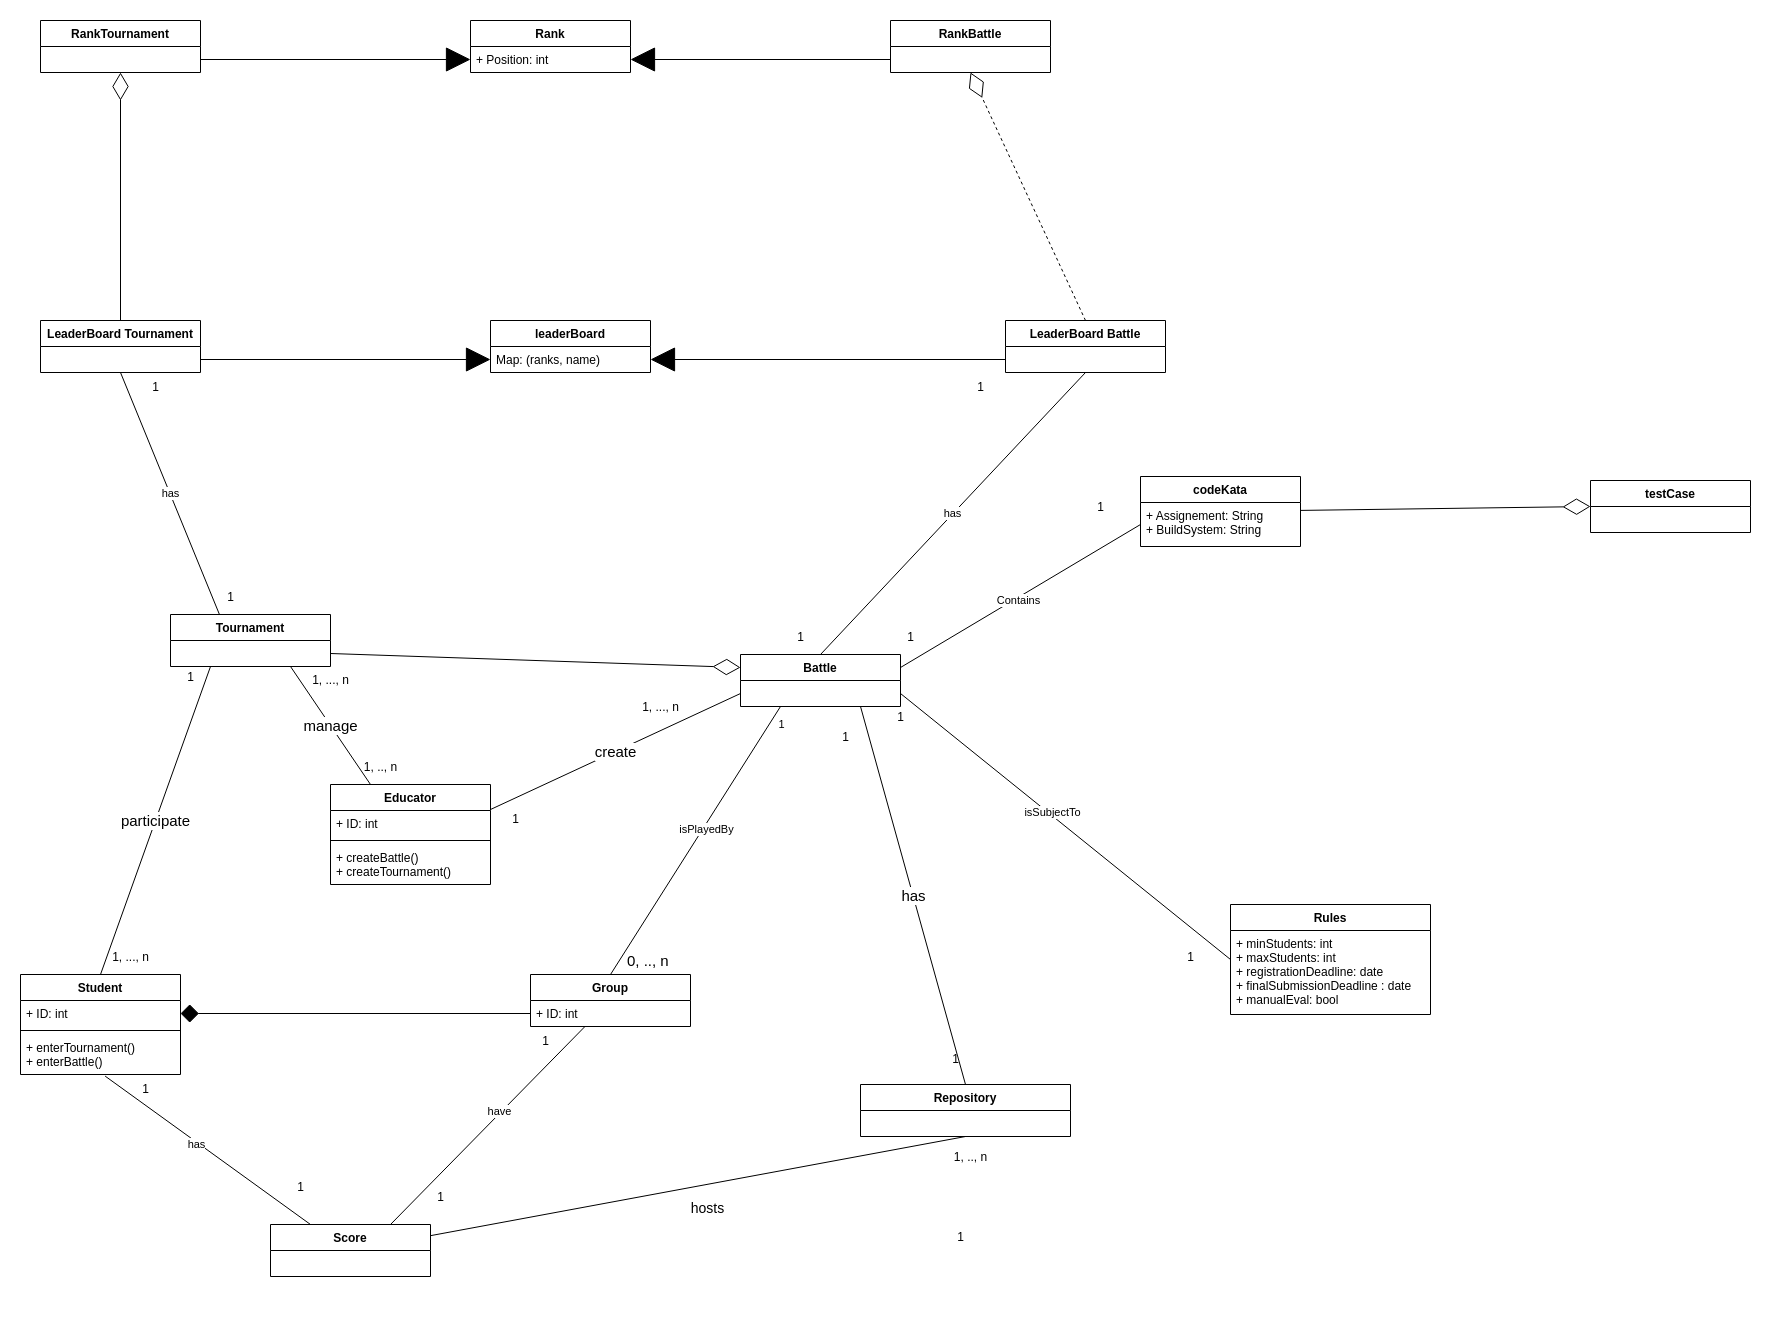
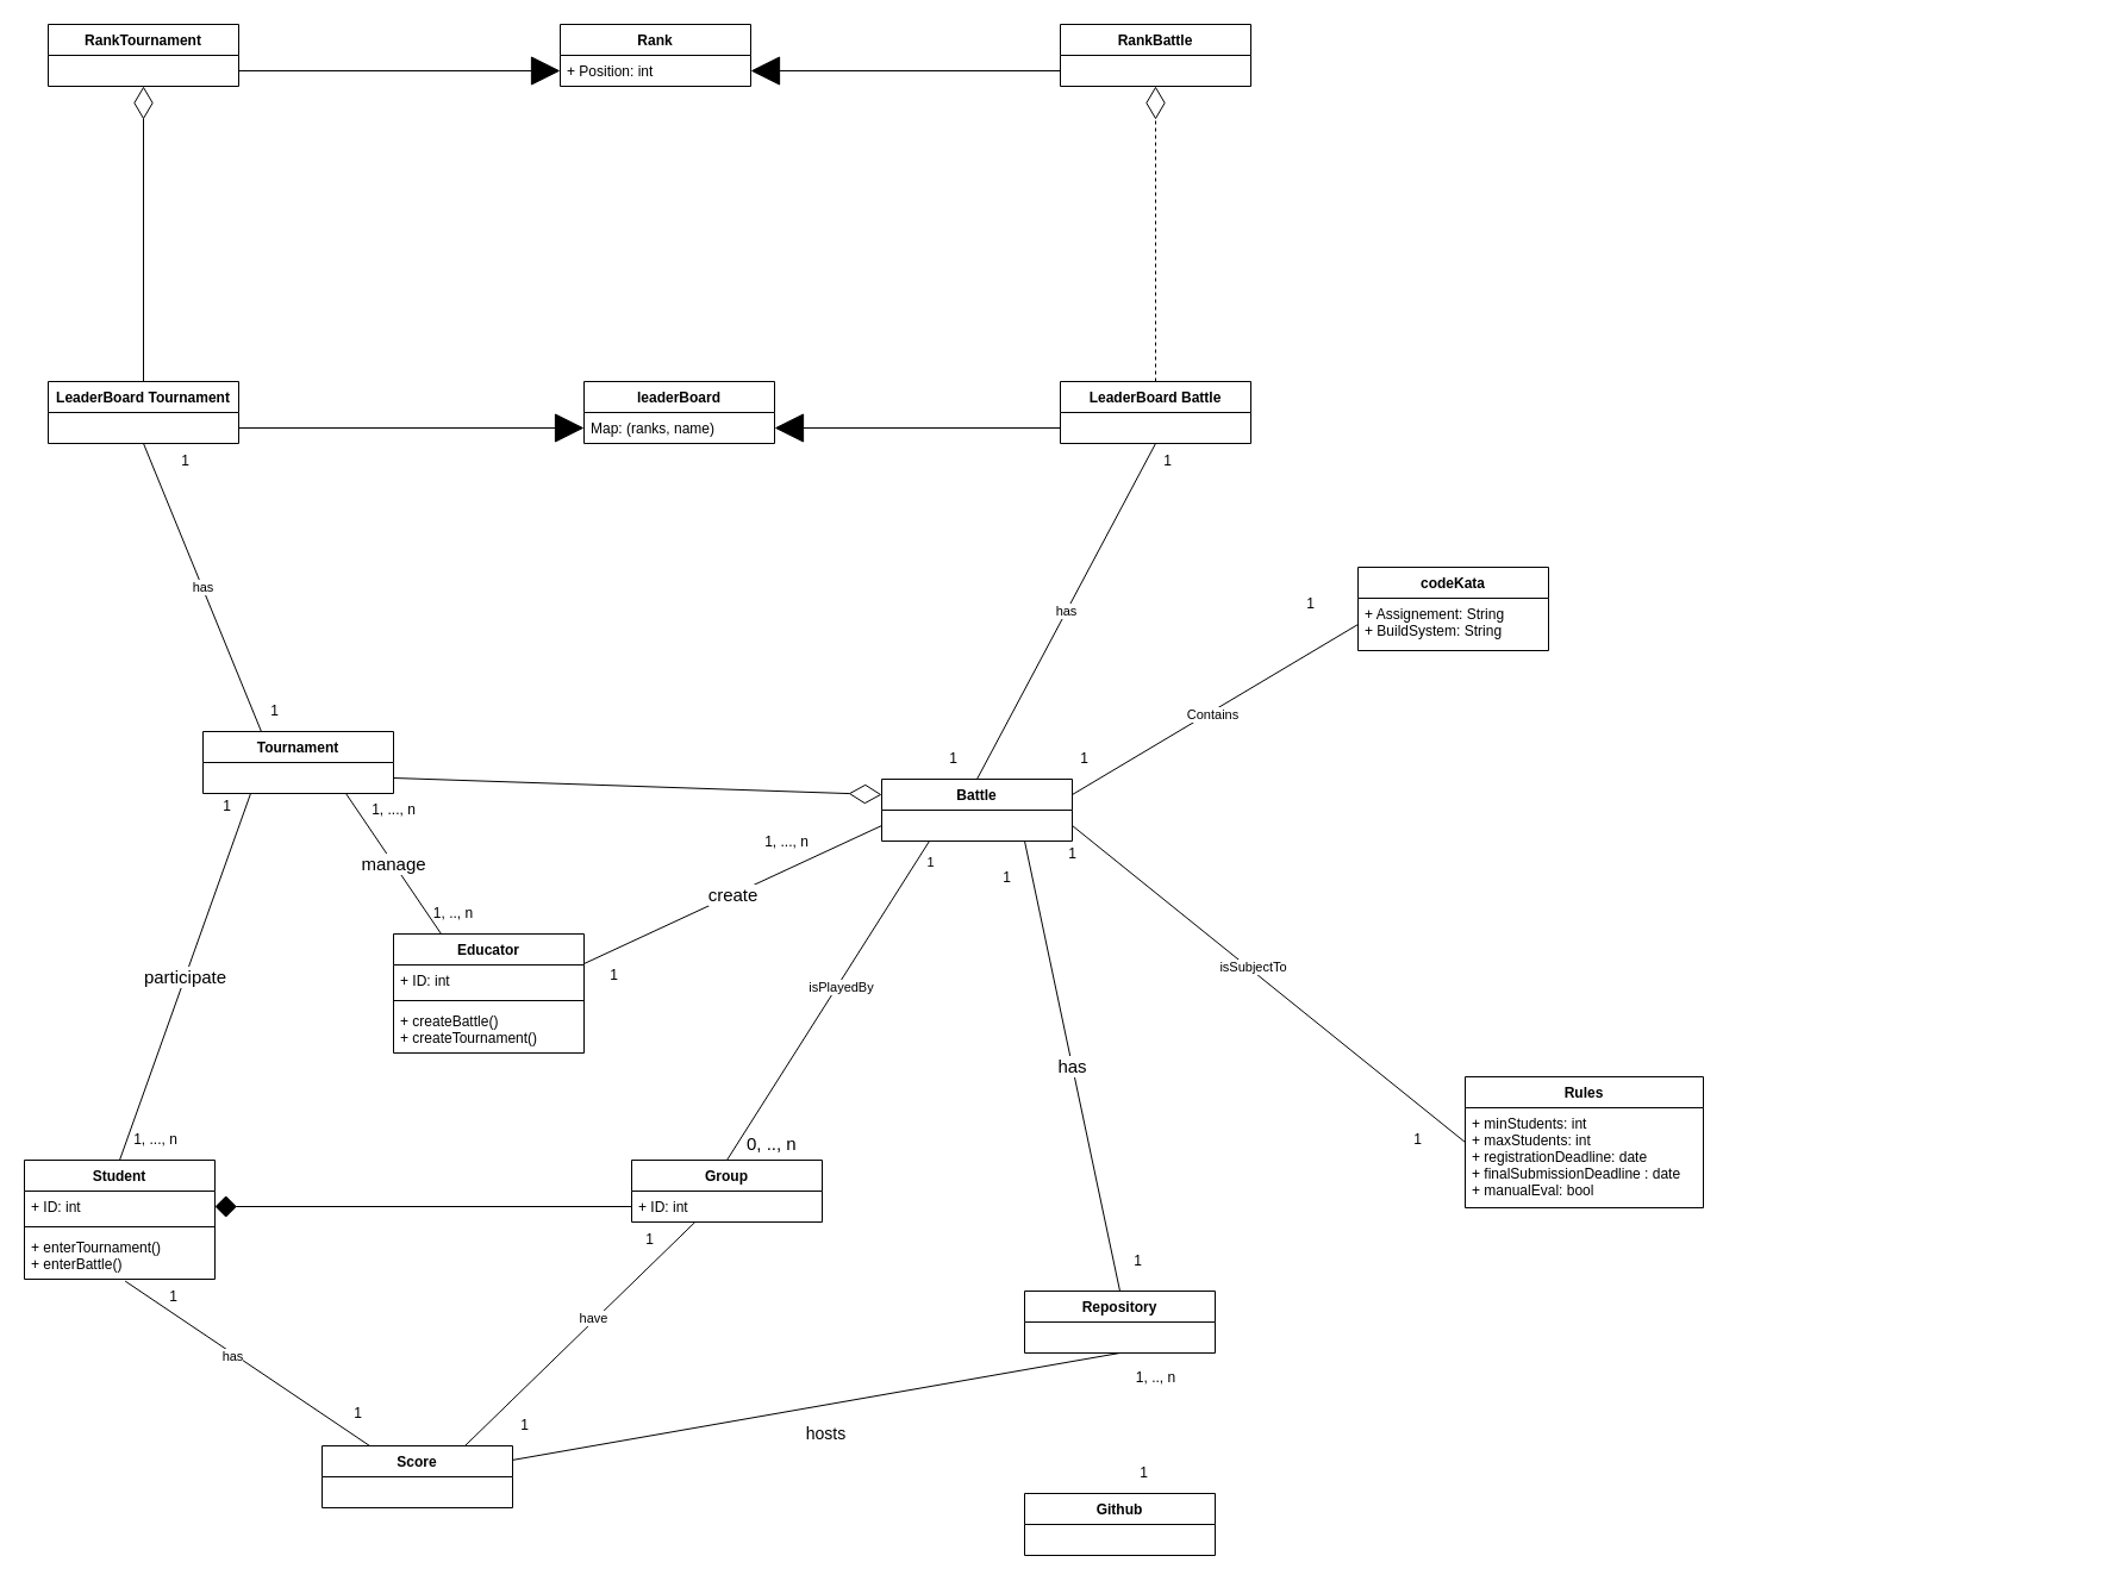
- <mxCell id="28" value="LeaderBoard Battle" style="swimlane;fontStyle=1;align=center;verticalAlign=top;childLayout=stackLayout;horizontal=1;startSize=26;horizontalStack=0;resizeParent=1;resizeParentMax=0;resizeLast=0;collapsible=1;marginBottom=0;" parent="1" vertex="1"><mxGeometry x="1005" y="320" width="160" height="52" as="geometry" /></mxCell>
+ <mxCell id="28" value="LeaderBoard Battle" style="swimlane;fontStyle=1;align=center;verticalAlign=top;childLayout=stackLayout;horizontal=1;startSize=26;horizontalStack=0;resizeParent=1;resizeParentMax=0;resizeLast=0;collapsible=1;marginBottom=0;" parent="1" vertex="1"><mxGeometry x="890" y="320" width="160" height="52" as="geometry" /></mxCell>
- <mxCell id="56" value="testCase" style="swimlane;fontStyle=1;align=center;verticalAlign=top;childLayout=stackLayout;horizontal=1;startSize=26;horizontalStack=0;resizeParent=1;resizeParentMax=0;resizeLast=0;collapsible=1;marginBottom=0;whiteSpace=wrap;html=1;" vertex="1" parent="1"><mxGeometry x="1590" y="480" width="160" height="52" as="geometry" /></mxCell>
- <mxCell id="17" style="rounded=0;orthogonalLoop=1;jettySize=auto;html=1;entryX=0;entryY=0.5;entryDx=0;entryDy=0;endArrow=diamondThin;endFill=0;endSize=25;" edge="1" parent="1" source="18" target="56"><mxGeometry relative="1" as="geometry" /></mxCell>
- <mxCell id="46" value="Repository" style="swimlane;fontStyle=1;align=center;verticalAlign=top;childLayout=stackLayout;horizontal=1;startSize=26;horizontalStack=0;resizeParent=1;resizeParentMax=0;resizeLast=0;collapsible=1;marginBottom=0;" parent="1" vertex="1"><mxGeometry x="860" y="1084" width="210" height="52" as="geometry" /></mxCell>
+ <mxCell id="46" value="Repository" style="swimlane;fontStyle=1;align=center;verticalAlign=top;childLayout=stackLayout;horizontal=1;startSize=26;horizontalStack=0;resizeParent=1;resizeParentMax=0;resizeLast=0;collapsible=1;marginBottom=0;" parent="1" vertex="1"><mxGeometry x="860" y="1084" width="160" height="52" as="geometry" /></mxCell>
- <mxCell id="47" value="Score" style="swimlane;fontStyle=1;align=center;verticalAlign=top;childLayout=stackLayout;horizontal=1;startSize=26;horizontalStack=0;resizeParent=1;resizeParentMax=0;resizeLast=0;collapsible=1;marginBottom=0;" parent="1" vertex="1"><mxGeometry x="270" y="1224" width="160" height="52" as="geometry" /></mxCell>
+ <mxCell id="47" value="Score" style="swimlane;fontStyle=1;align=center;verticalAlign=top;childLayout=stackLayout;horizontal=1;startSize=26;horizontalStack=0;resizeParent=1;resizeParentMax=0;resizeLast=0;collapsible=1;marginBottom=0;" parent="1" vertex="1"><mxGeometry x="270" y="1214" width="160" height="52" as="geometry" /></mxCell>
+ <mxCell id="43" value="Github" style="swimlane;fontStyle=1;align=center;verticalAlign=top;childLayout=stackLayout;horizontal=1;startSize=26;horizontalStack=0;resizeParent=1;resizeParentMax=0;resizeLast=0;collapsible=1;marginBottom=0;" parent="1" vertex="1"><mxGeometry x="860" y="1254" width="160" height="52" as="geometry"><mxRectangle x="520" y="1020" width="80" height="30" as="alternateBounds" /></mxGeometry></mxCell>
